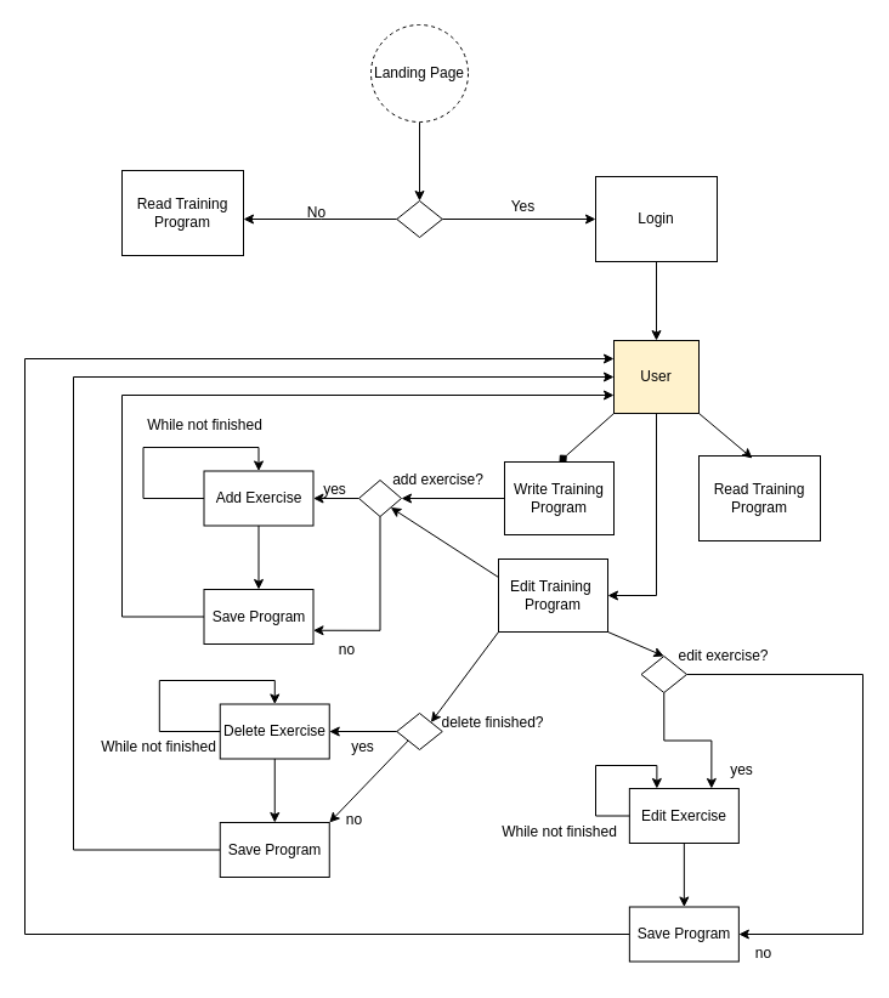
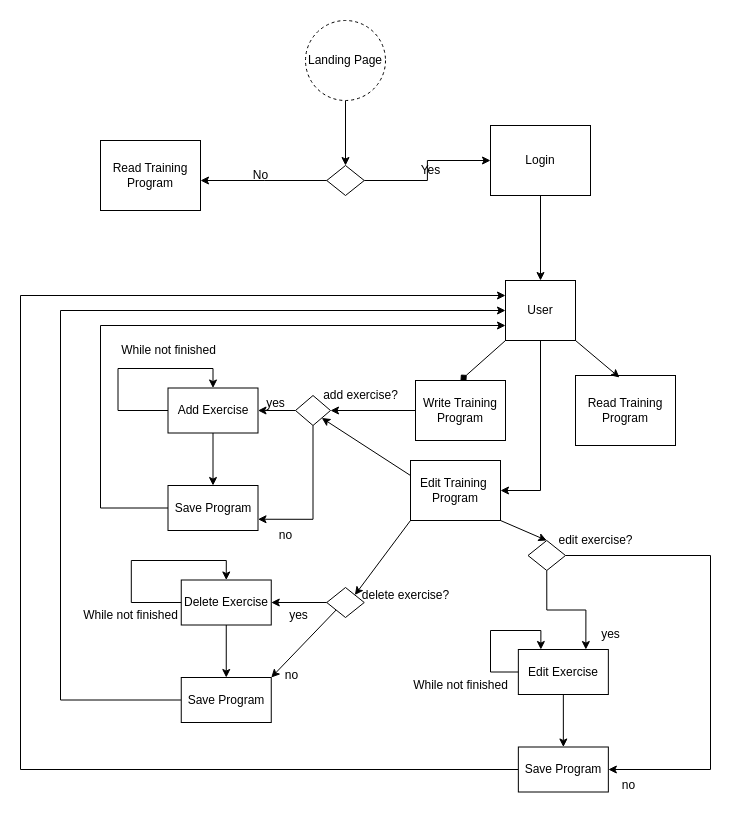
- <mxCell id="5" value="Login" style="rounded=0;whiteSpace=wrap;html=1;" vertex="1" parent="1"><mxGeometry x="490" y="145" width="100" height="70" as="geometry" /></mxCell>
+ <mxCell id="5" value="Login" style="rounded=0;whiteSpace=wrap;html=1;" vertex="1" parent="1"><mxGeometry x="490" y="125" width="100" height="70" as="geometry" /></mxCell>
- <mxCell id="10" value="User" style="rounded=0;whiteSpace=wrap;html=1;fillColor=#fff2cc;" vertex="1" parent="1"><mxGeometry x="505" y="280" width="70" height="60" as="geometry" /></mxCell>
+ <mxCell id="10" value="User" style="rounded=0;whiteSpace=wrap;html=1;" vertex="1" parent="1"><mxGeometry x="505" y="280" width="70" height="60" as="geometry" /></mxCell>
- <mxCell id="44" value="delete finished?" style="text;html=1;align=center;verticalAlign=middle;resizable=0;points=[];autosize=1;strokeColor=none;fillColor=none;" vertex="1" parent="1"><mxGeometry x="350" y="579.5" width="110" height="30" as="geometry" /></mxCell>
+ <mxCell id="44" value="delete exercise?" style="text;html=1;align=center;verticalAlign=middle;resizable=0;points=[];autosize=1;strokeColor=none;fillColor=none;" vertex="1" parent="1"><mxGeometry x="350" y="579.5" width="110" height="30" as="geometry" /></mxCell>
